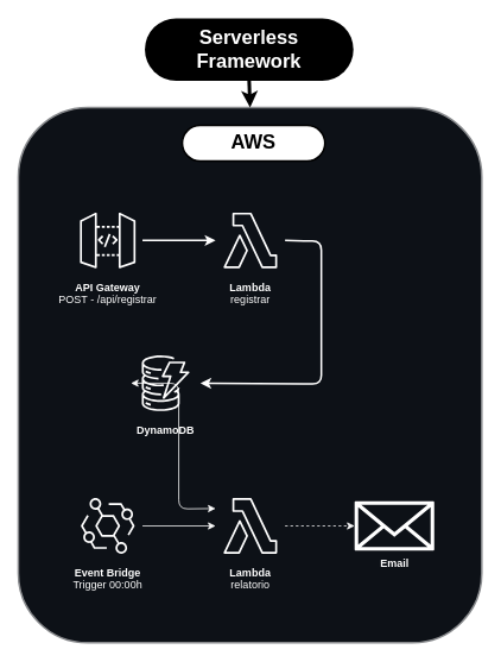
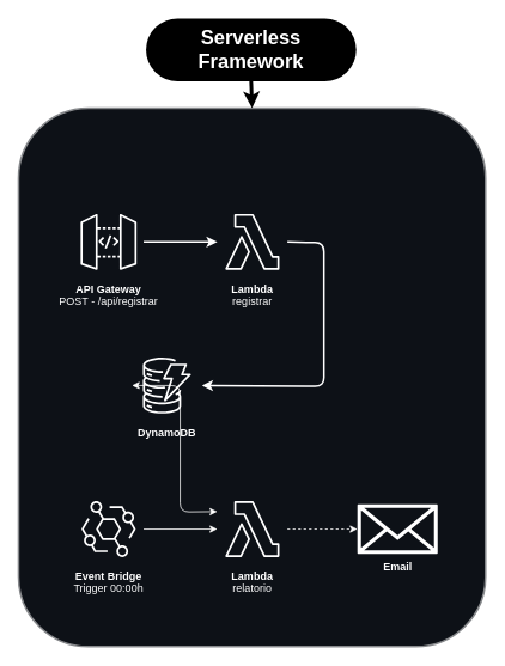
- <mxCell id="13" value="&lt;b&gt;&lt;font style=&quot;font-size: 22px; color: rgb(0, 0, 0);&quot;&gt;AWS&lt;/font&gt;&lt;/b&gt;" style="rounded=1;whiteSpace=wrap;html=1;fillColor=light-dark(#ffffff, #b65e00);fontColor=#000000;strokeColor=default;arcSize=50;strokeWidth=2;movable=0;resizable=0;rotatable=0;deletable=0;editable=0;locked=1;connectable=0;" parent="1" vertex="1"><mxGeometry x="204" y="140" width="160" height="40" as="geometry" /></mxCell>
